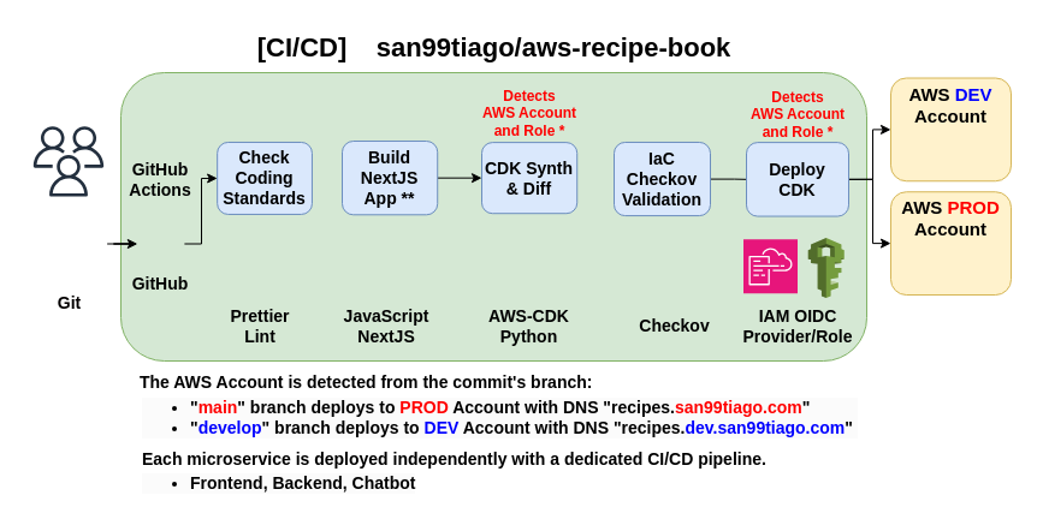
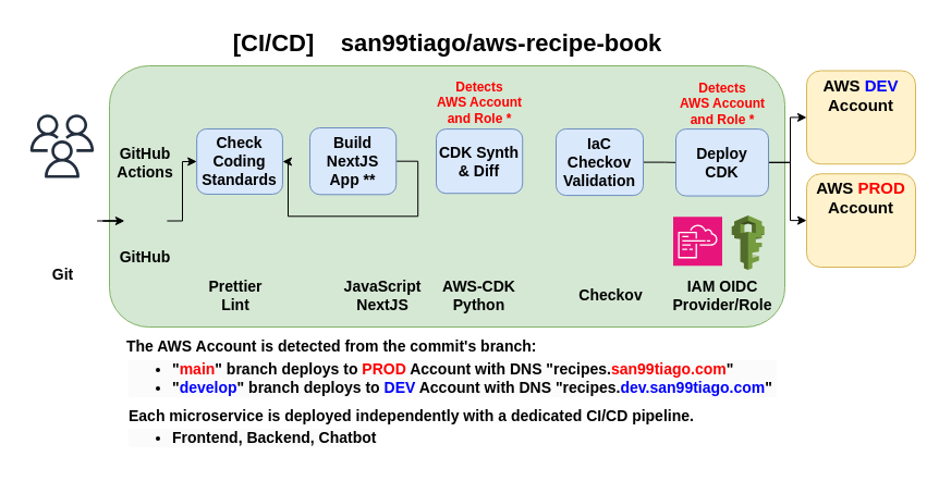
- <mxCell id="33" style="edgeStyle=orthogonalEdgeStyle;rounded=0;orthogonalLoop=1;jettySize=auto;html=1;exitX=1;exitY=0.5;exitDx=0;exitDy=0;entryX=0;entryY=0.5;entryDx=0;entryDy=0;" edge="1" parent="1" source="34" target="12"><mxGeometry relative="1" as="geometry" /></mxCell>
+ <mxCell id="33" style="edgeStyle=orthogonalEdgeStyle;rounded=0;orthogonalLoop=1;jettySize=auto;html=1;exitX=1;exitY=0.5;exitDx=0;exitDy=0;" edge="1" parent="1" source="34" target="7"><mxGeometry relative="1" as="geometry" /></mxCell>
- <mxCell id="37" value="JavaScript&lt;br&gt;NextJS" style="text;html=1;strokeColor=none;fillColor=none;align=center;verticalAlign=middle;whiteSpace=wrap;rounded=0;fontSize=14;fontStyle=1" vertex="1" parent="1"><mxGeometry x="291.48" y="255.71" width="60.25" height="30" as="geometry" /></mxCell>
+ <mxCell id="37" value="JavaScript&lt;br&gt;NextJS" style="text;html=1;strokeColor=none;fillColor=none;align=center;verticalAlign=middle;whiteSpace=wrap;rounded=0;fontSize=14;fontStyle=1" vertex="1" parent="1"><mxGeometry x="321.48" y="255.71" width="60.25" height="30" as="geometry" /></mxCell>
